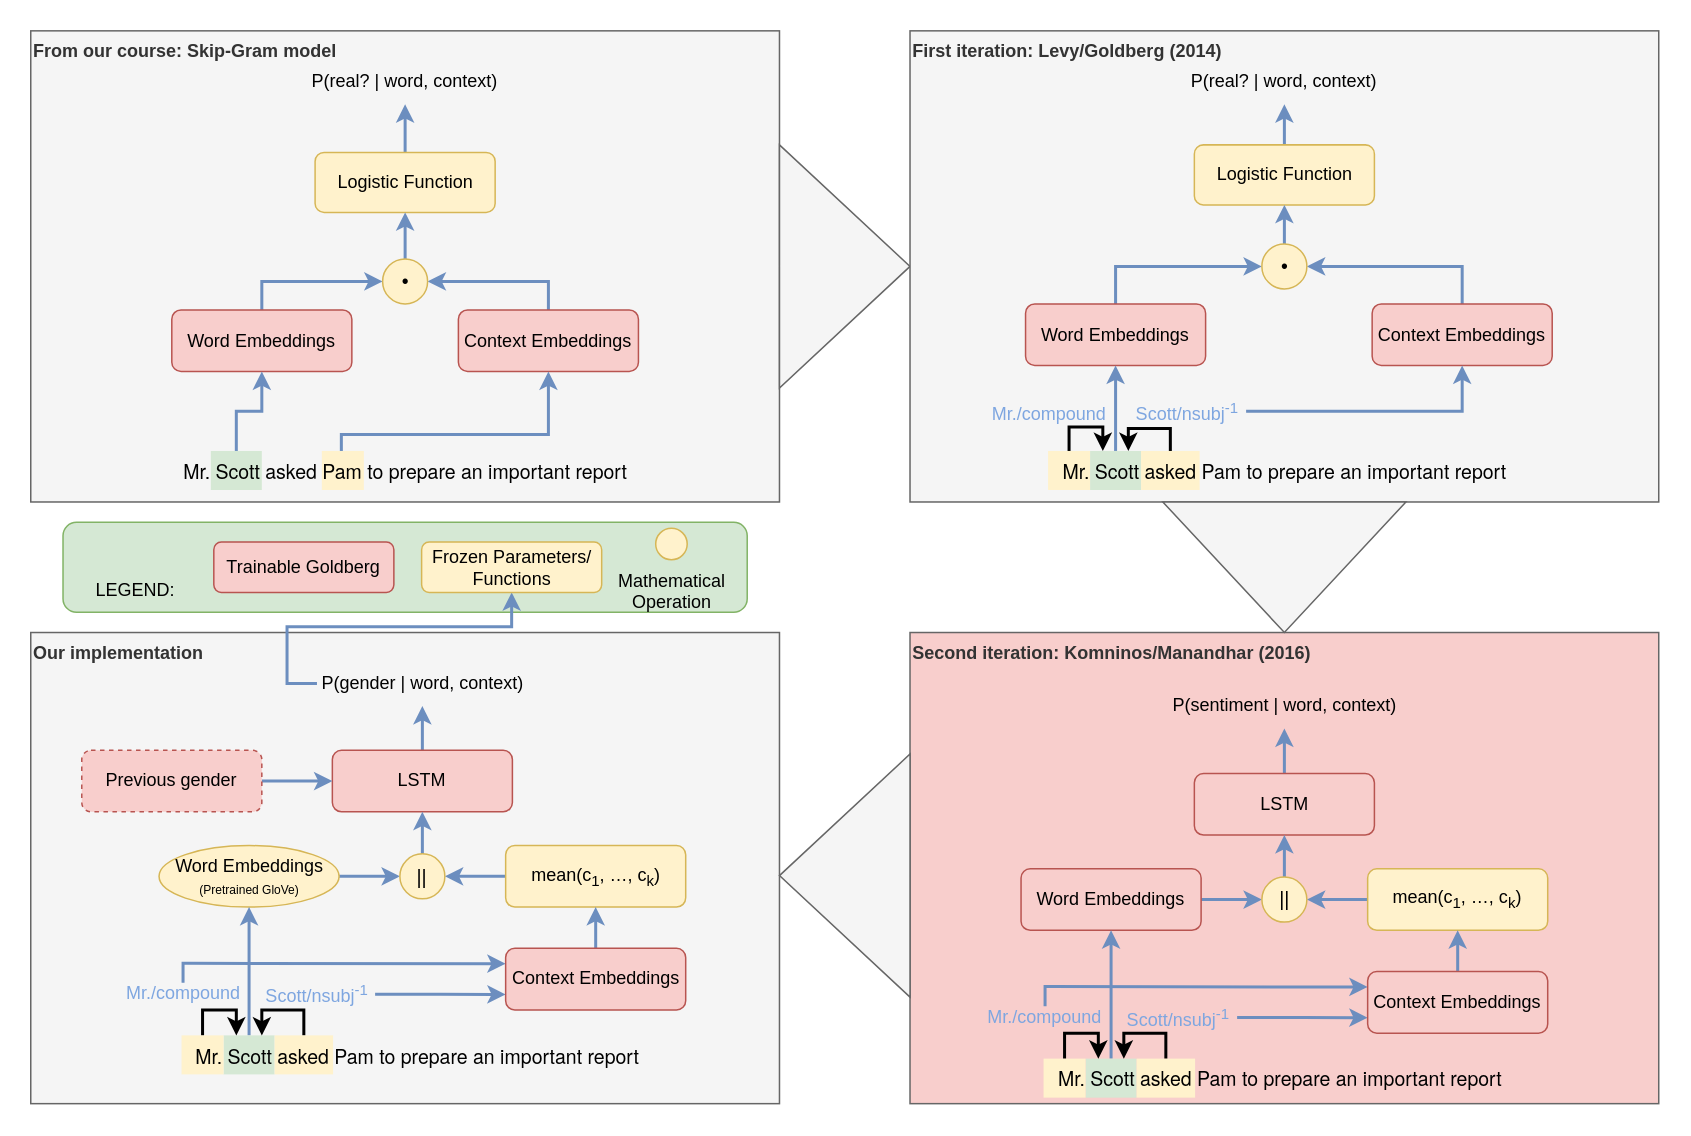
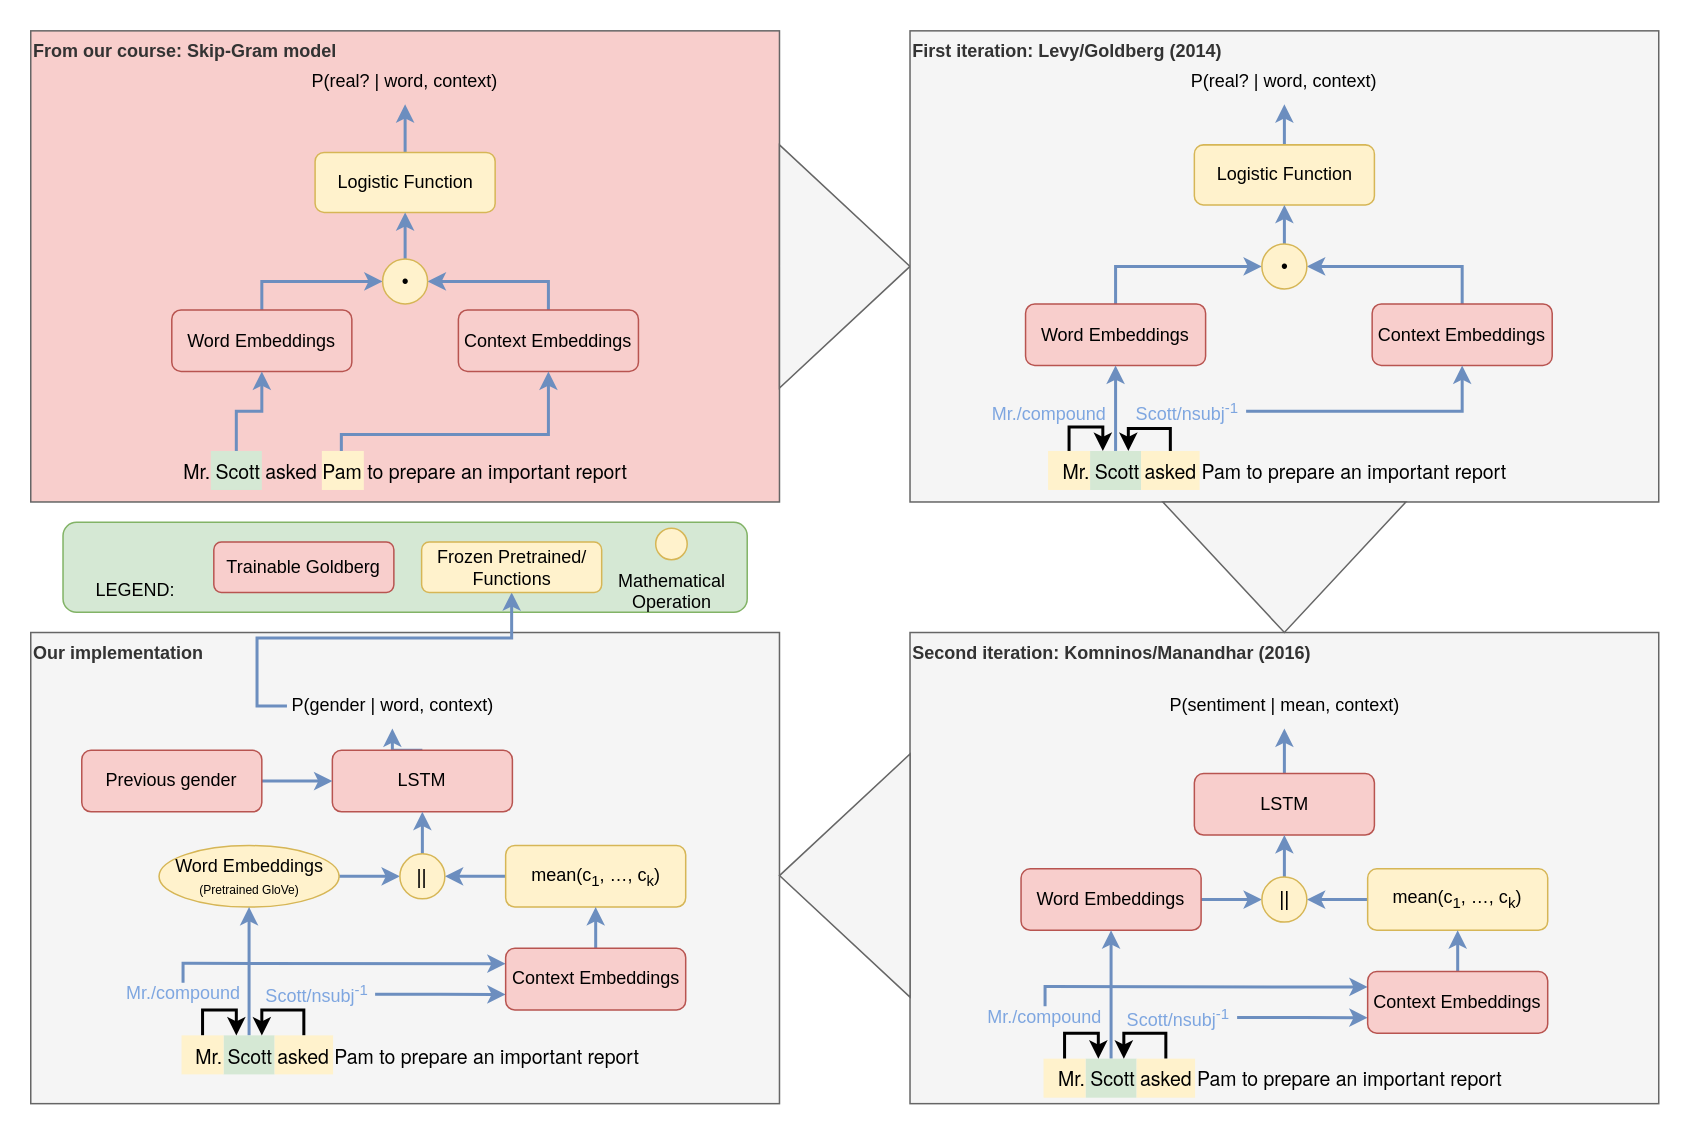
- <mxCell id="3" value="&lt;b&gt;From our course: Skip-Gram model&lt;/b&gt;" style="rounded=0;whiteSpace=wrap;html=1;align=left;fillColor=#f5f5f5;strokeColor=#666666;fontColor=#333333;verticalAlign=top;" vertex="1" parent="1"><mxGeometry x="20" y="20" width="499" height="314" as="geometry" /></mxCell>
+ <mxCell id="3" value="&lt;b&gt;From our course: Skip-Gram model&lt;/b&gt;" style="rounded=0;whiteSpace=wrap;html=1;align=left;fillColor=#f8cecc;strokeColor=#666666;fontColor=#333333;verticalAlign=top;" vertex="1" parent="1"><mxGeometry x="20" y="20" width="499" height="314" as="geometry" /></mxCell>
- <mxCell id="92" value="Frozen Parameters/&lt;br&gt;Functions" style="rounded=1;whiteSpace=wrap;html=1;align=center;fillColor=#fff2cc;strokeColor=#d6b656;" vertex="1" parent="1"><mxGeometry x="280.5" y="360.75" width="120" height="33.5" as="geometry" /></mxCell>
+ <mxCell id="92" value="Frozen Pretrained/&lt;br&gt;Functions" style="rounded=1;whiteSpace=wrap;html=1;align=center;fillColor=#fff2cc;strokeColor=#d6b656;" vertex="1" parent="1"><mxGeometry x="280.5" y="360.75" width="120" height="33.5" as="geometry" /></mxCell>
- <mxCell id="85" value="P(gender | word, context)" style="text;html=1;strokeColor=none;fillColor=none;align=center;verticalAlign=middle;whiteSpace=wrap;rounded=0;" vertex="1" parent="1"><mxGeometry x="210.75" y="440" width="140.5" height="30" as="geometry" /></mxCell>
+ <mxCell id="85" value="P(gender | word, context)" style="text;html=1;strokeColor=none;fillColor=none;align=center;verticalAlign=middle;whiteSpace=wrap;rounded=0;" vertex="1" parent="1"><mxGeometry x="190.75" y="455" width="140.5" height="30" as="geometry" /></mxCell>
- <mxCell id="62" value="P(sentiment | word, context)" style="text;html=1;strokeColor=none;fillColor=none;align=center;verticalAlign=middle;whiteSpace=wrap;rounded=0;" vertex="1" parent="1"><mxGeometry x="771.5" y="455" width="168" height="30" as="geometry" /></mxCell>
+ <mxCell id="62" value="P(sentiment | mean, context)" style="text;html=1;strokeColor=none;fillColor=none;align=center;verticalAlign=middle;whiteSpace=wrap;rounded=0;" vertex="1" parent="1"><mxGeometry x="771.5" y="455" width="168" height="30" as="geometry" /></mxCell>
- <mxCell id="89" value="Previous gender" style="rounded=1;whiteSpace=wrap;html=1;align=center;fillColor=#f8cecc;strokeColor=#b85450;dashed=1;" vertex="1" parent="1"><mxGeometry x="54" y="499.5" width="120" height="41" as="geometry" /></mxCell>
+ <mxCell id="89" value="Previous gender" style="rounded=1;whiteSpace=wrap;html=1;align=center;fillColor=#f8cecc;strokeColor=#b85450;" vertex="1" parent="1"><mxGeometry x="54" y="499.5" width="120" height="41" as="geometry" /></mxCell>
- <mxCell id="6" value="&lt;b&gt;Second iteration: Komninos/Manandhar (2016)&lt;/b&gt;" style="rounded=0;whiteSpace=wrap;html=1;align=left;fillColor=#f8cecc;strokeColor=#666666;fontColor=#333333;verticalAlign=top;" vertex="1" parent="1"><mxGeometry x="606" y="421" width="499" height="314" as="geometry" /></mxCell>
+ <mxCell id="6" value="&lt;b&gt;Second iteration: Komninos/Manandhar (2016)&lt;/b&gt;" style="rounded=0;whiteSpace=wrap;html=1;align=left;fillColor=#f5f5f5;strokeColor=#666666;fontColor=#333333;verticalAlign=top;" vertex="1" parent="1"><mxGeometry x="606" y="421" width="499" height="314" as="geometry" /></mxCell>
